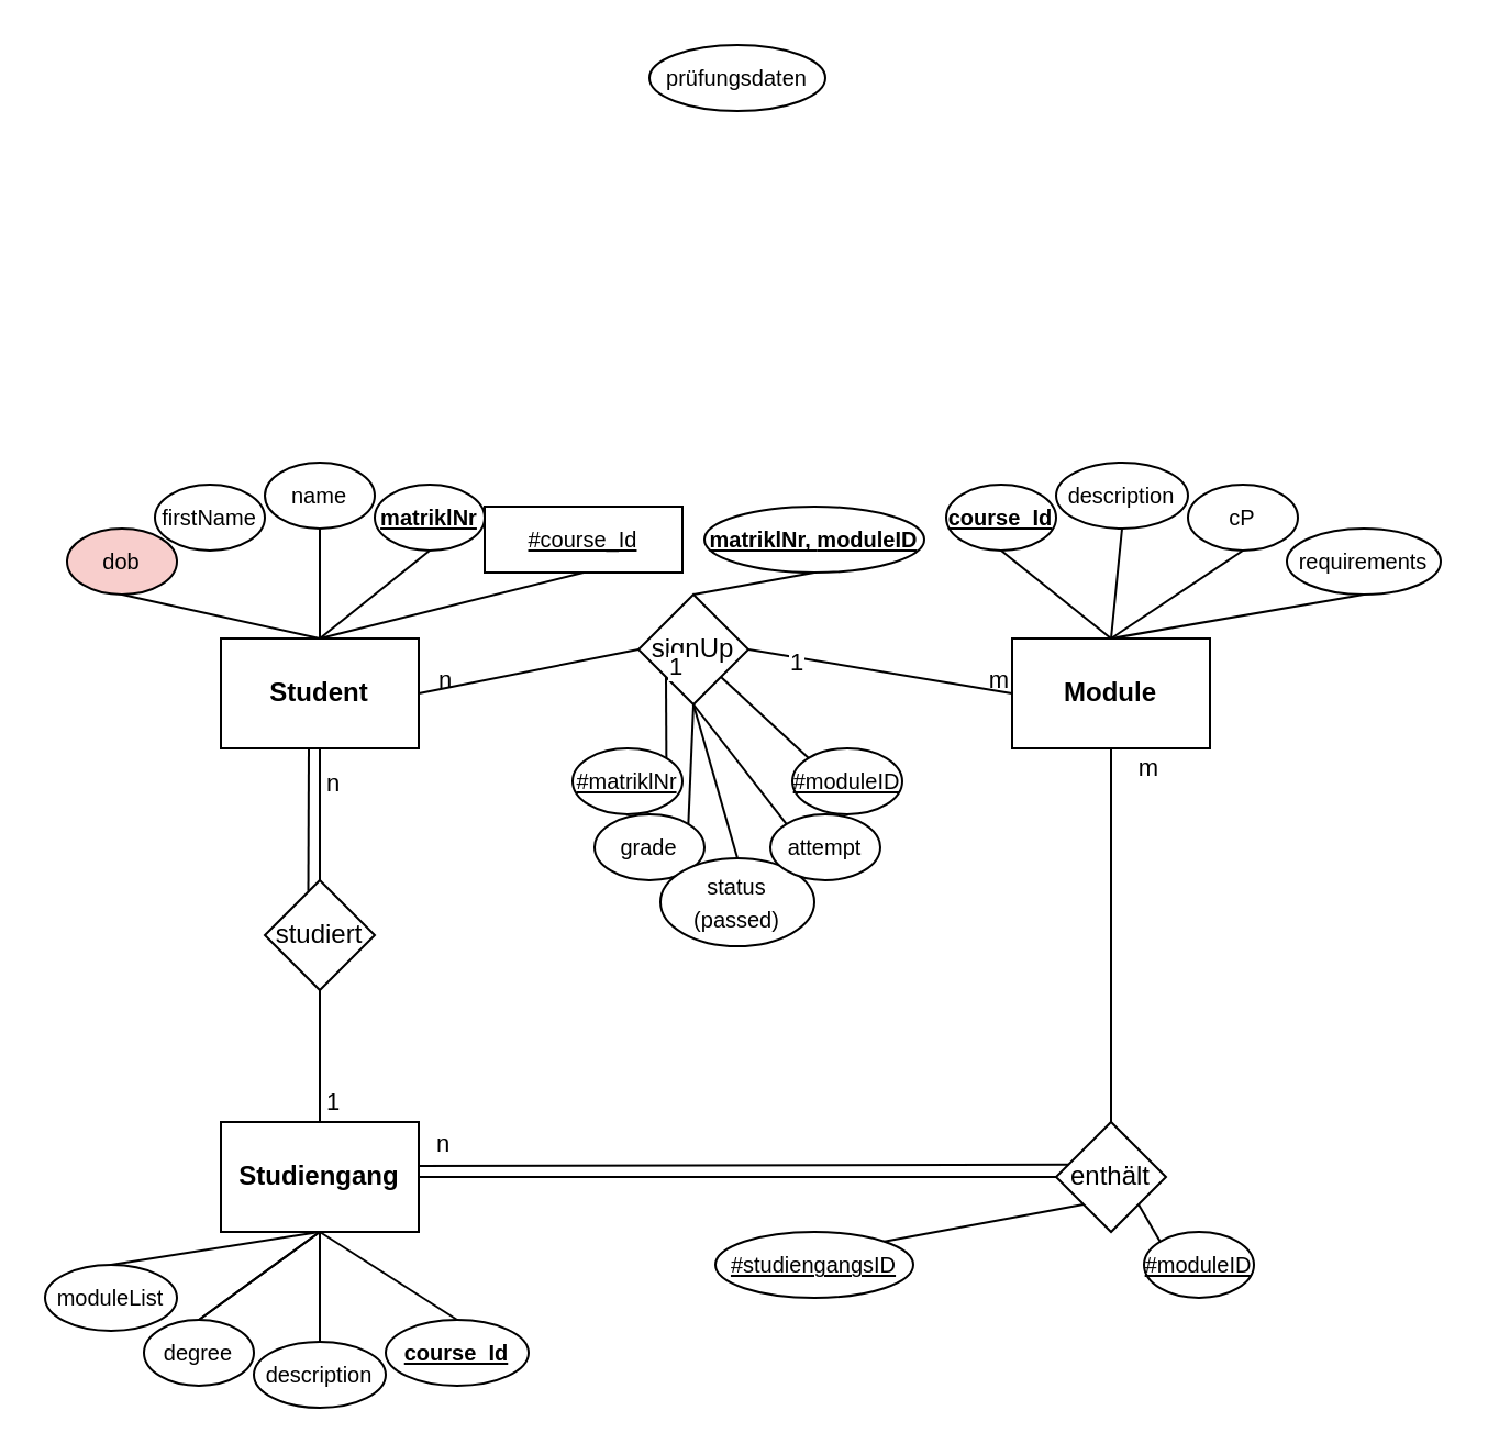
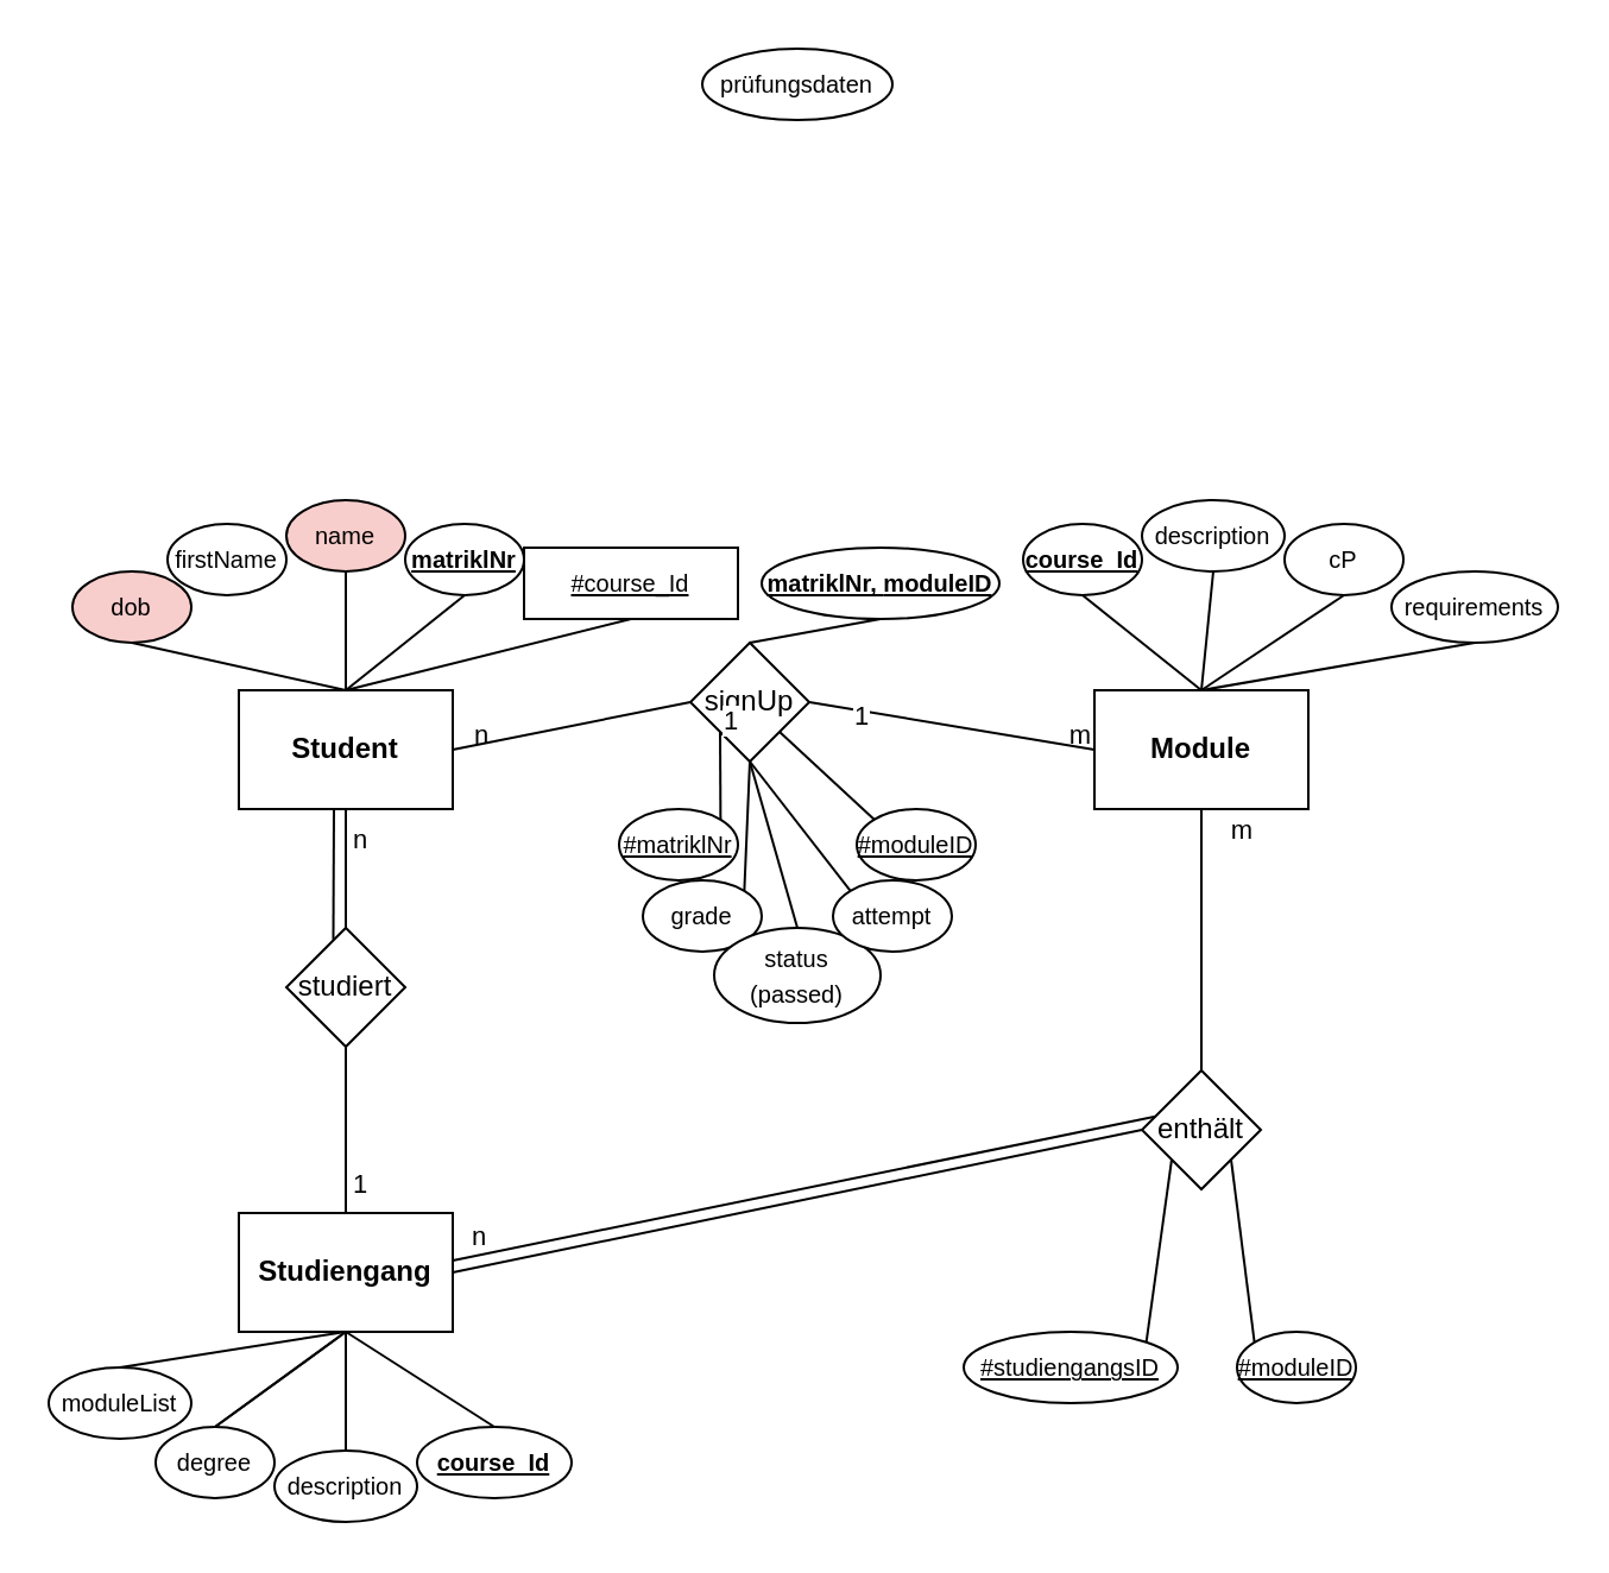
- <mxCell id="18" value="&lt;font style=&quot;font-size: 10px;&quot;&gt;name&lt;/font&gt;" style="ellipse;whiteSpace=wrap;html=1;" parent="1" vertex="1"><mxGeometry x="120" y="210" width="50" height="30" as="geometry" /></mxCell>
+ <mxCell id="18" value="&lt;font style=&quot;font-size: 10px;&quot;&gt;name&lt;/font&gt;" style="ellipse;whiteSpace=wrap;html=1;fillColor=#f8cecc;" parent="1" vertex="1"><mxGeometry x="120" y="210" width="50" height="30" as="geometry" /></mxCell>
- <mxCell id="9" value="studiert" style="rhombus;whiteSpace=wrap;html=1;" parent="1" vertex="1"><mxGeometry x="120" y="400" width="50" height="50" as="geometry" /></mxCell>
+ <mxCell id="9" value="studiert" style="rhombus;whiteSpace=wrap;html=1;" parent="1" vertex="1"><mxGeometry x="120" y="390" width="50" height="50" as="geometry" /></mxCell>
- <mxCell id="14" value="enthält" style="rhombus;whiteSpace=wrap;html=1;" parent="1" vertex="1"><mxGeometry x="480" y="510" width="50" height="50" as="geometry" /></mxCell>
+ <mxCell id="14" value="enthält" style="rhombus;whiteSpace=wrap;html=1;" parent="1" vertex="1"><mxGeometry x="480" y="450" width="50" height="50" as="geometry" /></mxCell>
- <mxCell id="50" value="&lt;font style=&quot;font-size: 10px;&quot;&gt;&lt;u&gt;#studiengangsID&lt;/u&gt;&lt;/font&gt;" style="ellipse;whiteSpace=wrap;html=1;" parent="1" vertex="1"><mxGeometry x="325" y="560" width="90" height="30" as="geometry" /></mxCell>
+ <mxCell id="50" value="&lt;font style=&quot;font-size: 10px;&quot;&gt;&lt;u&gt;#studiengangsID&lt;/u&gt;&lt;/font&gt;" style="ellipse;whiteSpace=wrap;html=1;" parent="1" vertex="1"><mxGeometry x="405" y="560" width="90" height="30" as="geometry" /></mxCell>
